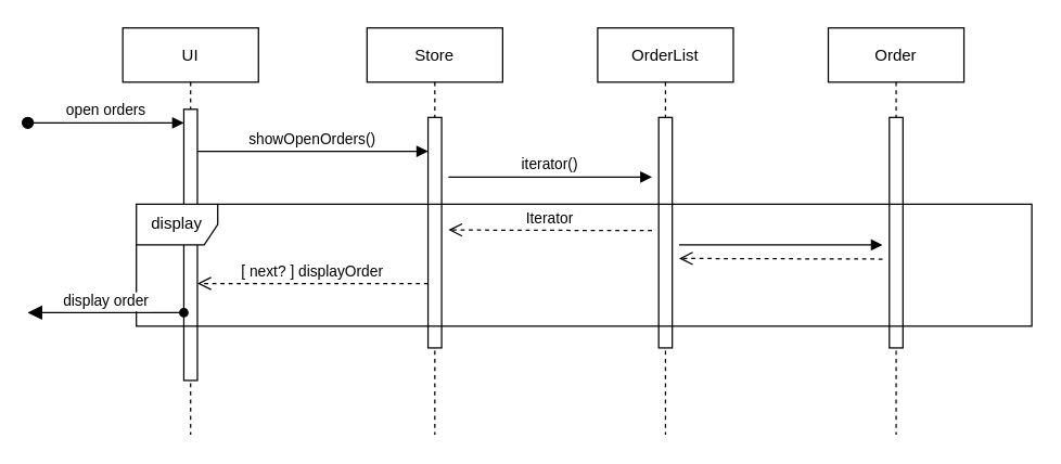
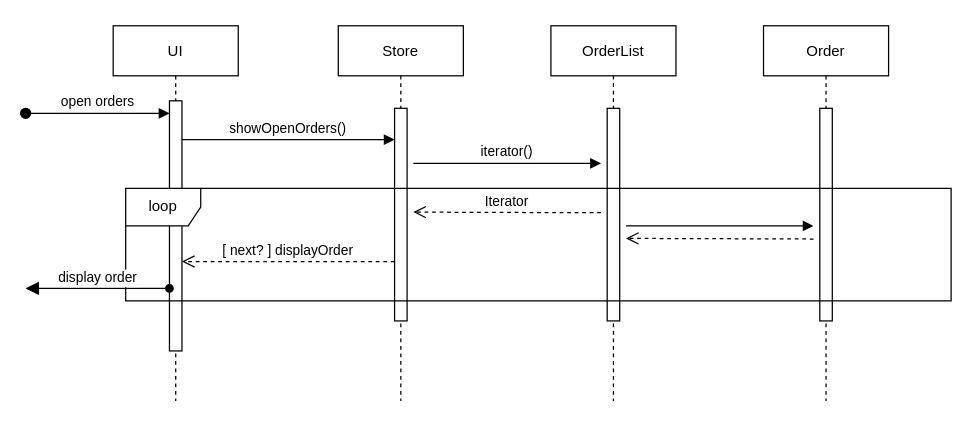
- <mxCell id="17" value="display" style="shape=umlFrame;whiteSpace=wrap;html=1;" parent="1" vertex="1"><mxGeometry x="100" y="150" width="660" height="90" as="geometry" /></mxCell>
+ <mxCell id="17" value="loop" style="shape=umlFrame;whiteSpace=wrap;html=1;" parent="1" vertex="1"><mxGeometry x="100" y="150" width="660" height="90" as="geometry" /></mxCell>
